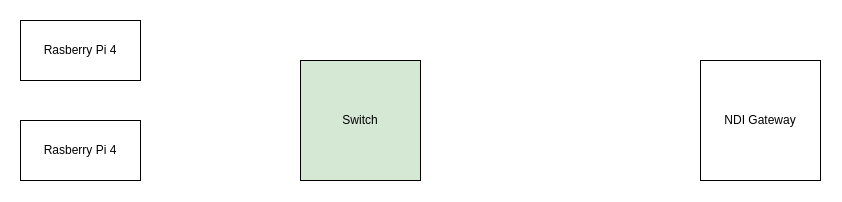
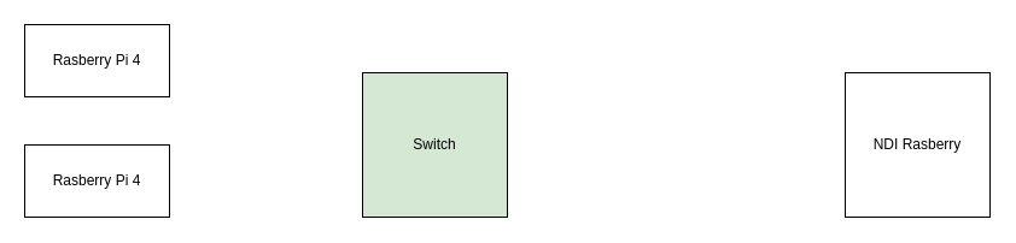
- <mxCell id="2" value="NDI Gateway" style="rounded=0;whiteSpace=wrap;html=1;" vertex="1" parent="1"><mxGeometry x="700" y="60" width="120" height="120" as="geometry" /></mxCell>
+ <mxCell id="2" value="NDI Rasberry" style="rounded=0;whiteSpace=wrap;html=1;" vertex="1" parent="1"><mxGeometry x="700" y="60" width="120" height="120" as="geometry" /></mxCell>
